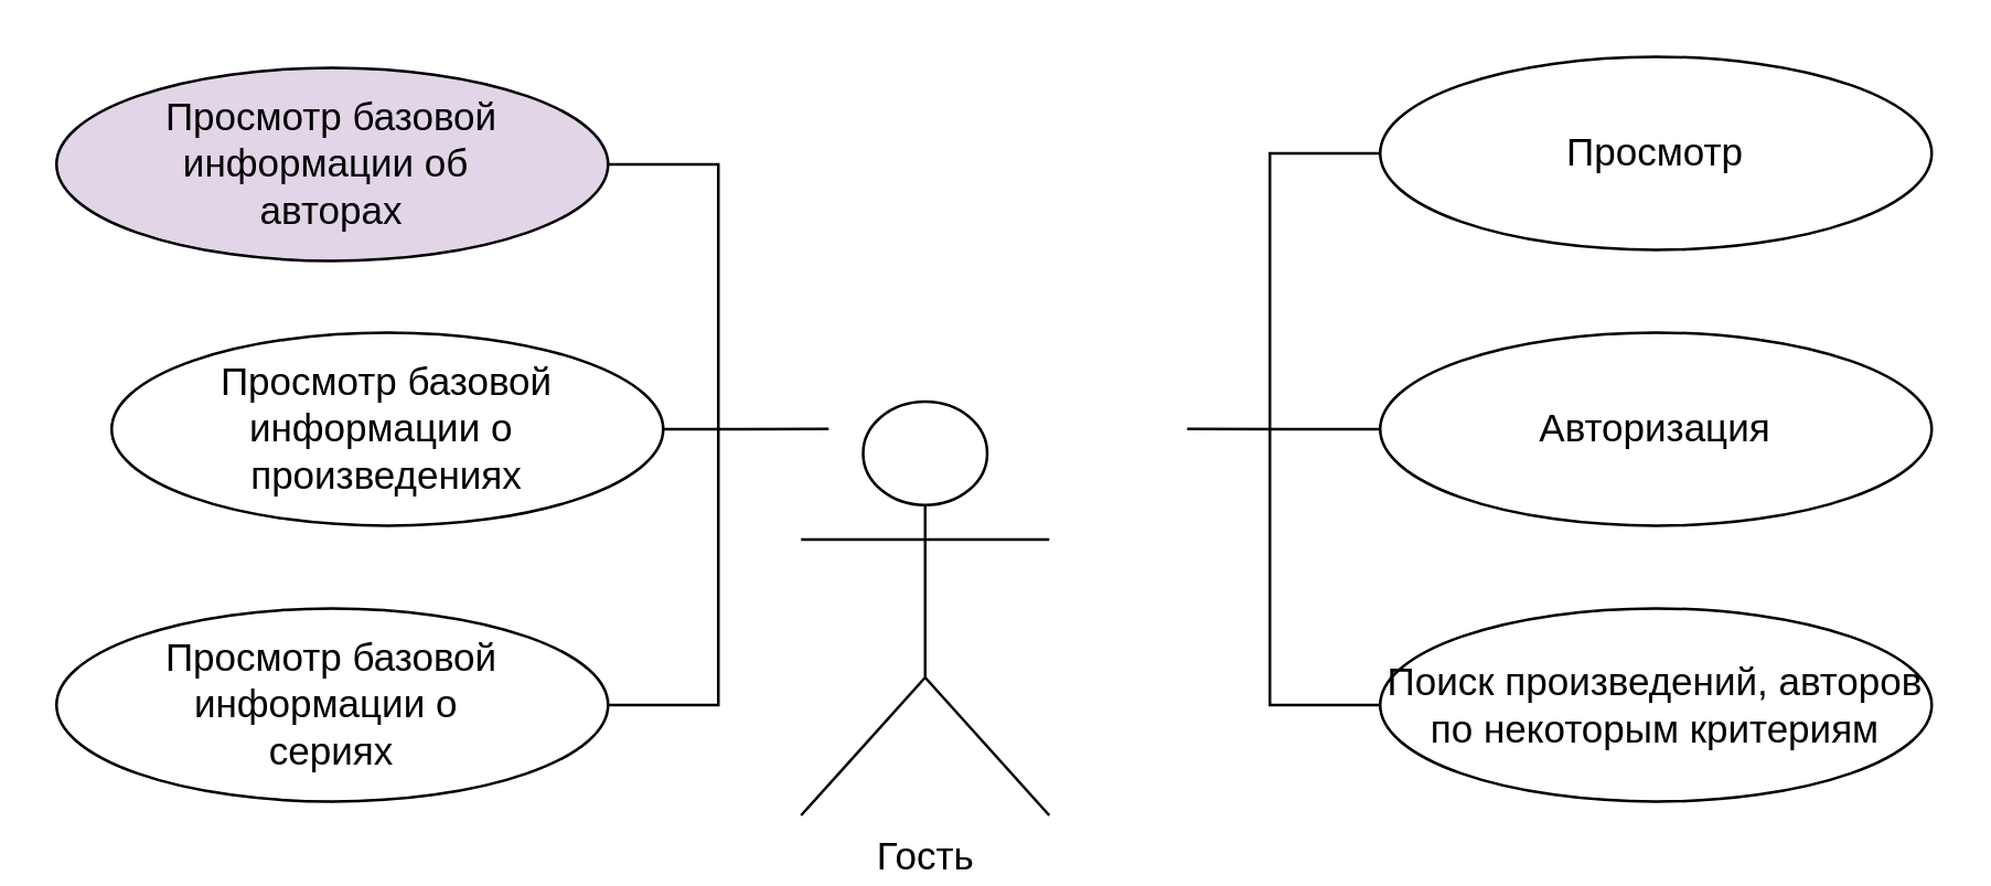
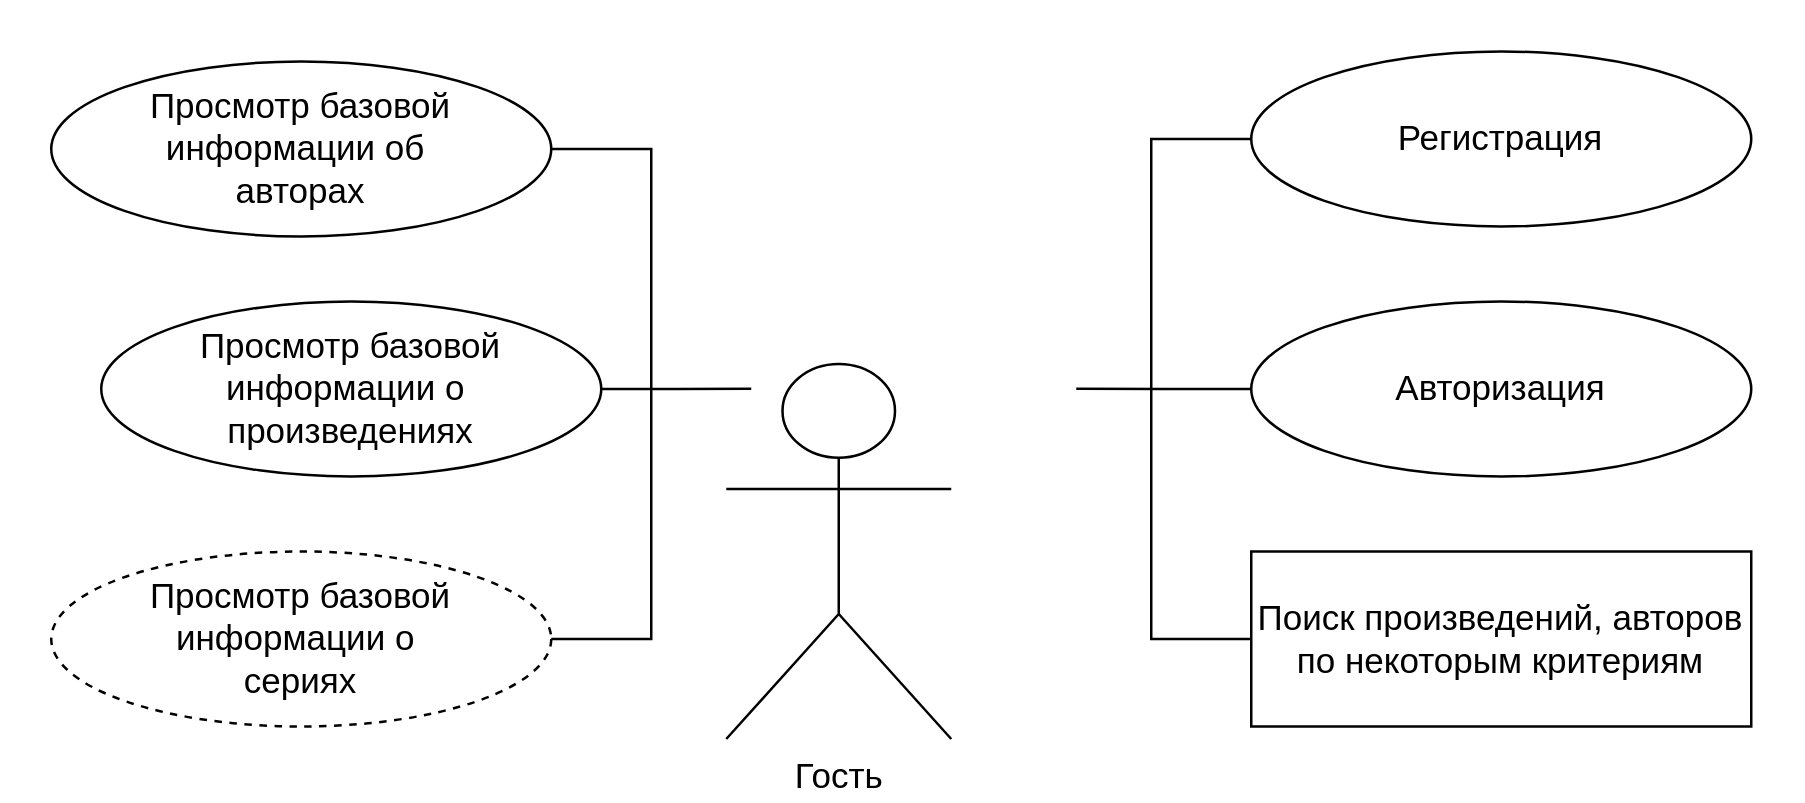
- <mxCell id="4" value="Просмотр" style="ellipse;whiteSpace=wrap;html=1;fontSize=14;" parent="1" vertex="1"><mxGeometry x="500" y="20" width="200" height="70" as="geometry" /></mxCell>
+ <mxCell id="4" value="Регистрация" style="ellipse;whiteSpace=wrap;html=1;fontSize=14;" parent="1" vertex="1"><mxGeometry x="500" y="20" width="200" height="70" as="geometry" /></mxCell>
- <mxCell id="7" value="Просмотр базовой информации об&amp;nbsp;&lt;br&gt;авторах" style="ellipse;whiteSpace=wrap;html=1;fontSize=14;fillColor=#e1d5e7;" parent="1" vertex="1"><mxGeometry x="20" y="24" width="200" height="70" as="geometry" /></mxCell>
+ <mxCell id="7" value="Просмотр базовой информации об&amp;nbsp;&lt;br&gt;авторах" style="ellipse;whiteSpace=wrap;html=1;fontSize=14;" parent="1" vertex="1"><mxGeometry x="20" y="24" width="200" height="70" as="geometry" /></mxCell>
- <mxCell id="11" value="Просмотр базовой информации о&amp;nbsp;&lt;br style=&quot;border-color: var(--border-color);&quot;&gt;сериях" style="ellipse;whiteSpace=wrap;html=1;fontSize=14;" vertex="1" parent="1"><mxGeometry x="20" y="220" width="200" height="70" as="geometry" /></mxCell>
+ <mxCell id="11" value="Просмотр базовой информации о&amp;nbsp;&lt;br style=&quot;border-color: var(--border-color);&quot;&gt;сериях" style="ellipse;whiteSpace=wrap;html=1;fontSize=14;dashed=1;" vertex="1" parent="1"><mxGeometry x="20" y="220" width="200" height="70" as="geometry" /></mxCell>
- <mxCell id="10" value="Поиск произведений, авторов по некоторым критериям" style="ellipse;whiteSpace=wrap;html=1;fontSize=14;" parent="1" vertex="1"><mxGeometry x="500" y="220" width="200" height="70" as="geometry" /></mxCell>
+ <mxCell id="10" value="Поиск произведений, авторов по некоторым критериям" style="whiteSpace=wrap;html=1;fontSize=14;rounded=0;" parent="1" vertex="1"><mxGeometry x="500" y="220" width="200" height="70" as="geometry" /></mxCell>
